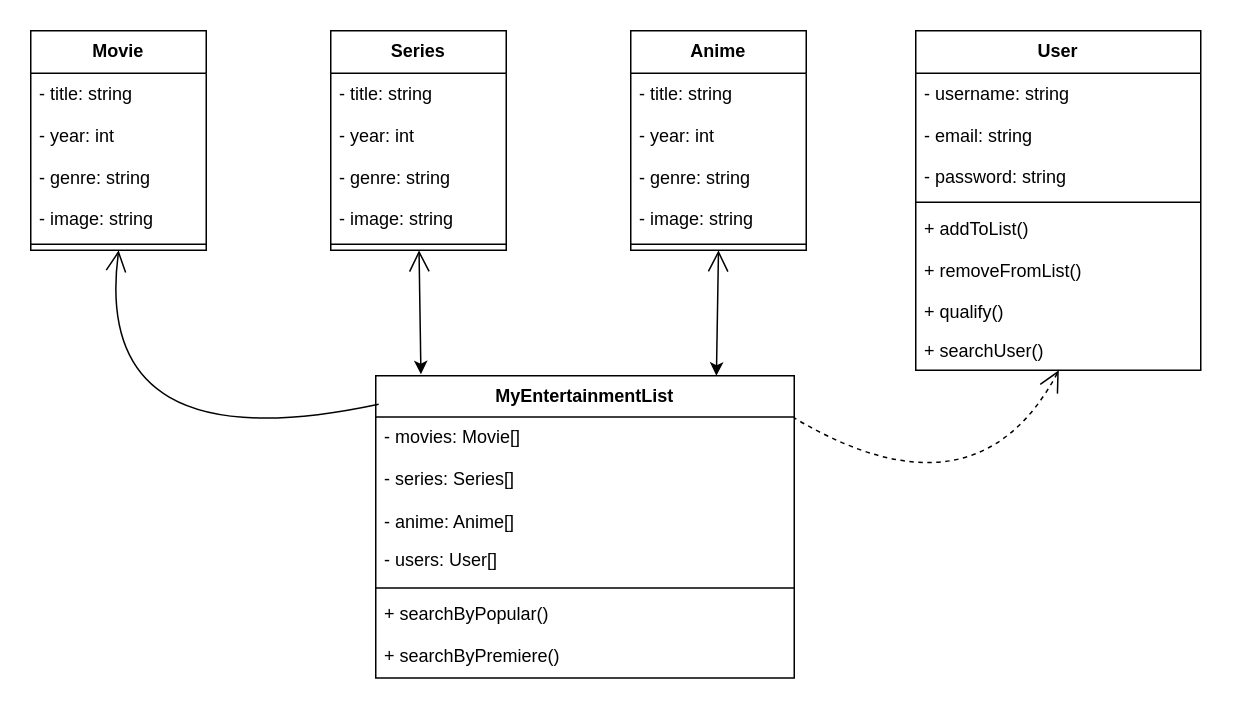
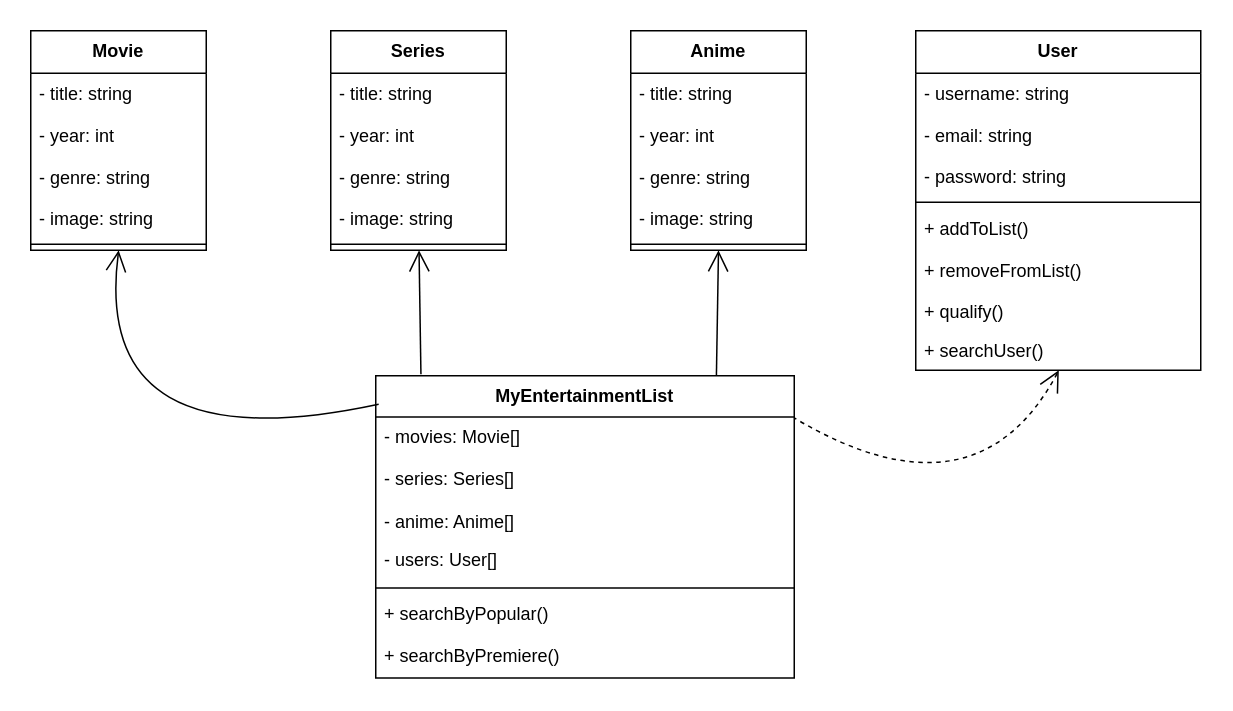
- <mxCell id="32" value="" style="curved=1;startArrow=open;startSize=12;endArrow=classic;exitX=0.503;exitY=1;entryX=0.108;entryY=-0.005;entryDx=0;entryDy=0;entryPerimeter=0;" parent="1" source="8" target="23" edge="1"><mxGeometry relative="1" as="geometry"><Array as="points" /></mxGeometry></mxCell>
+ <mxCell id="32" value="" style="curved=1;startArrow=open;startSize=12;endArrow=none;exitX=0.503;exitY=1;entryX=0.108;entryY=-0.005;entryDx=0;entryDy=0;entryPerimeter=0;" parent="1" source="8" target="23" edge="1"><mxGeometry relative="1" as="geometry"><Array as="points" /></mxGeometry></mxCell>
- <mxCell id="40" value="" style="curved=1;startArrow=open;startSize=12;endArrow=classic;exitX=0.5;exitY=1;entryX=0.814;entryY=0;entryDx=0;entryDy=0;exitDx=0;exitDy=0;entryPerimeter=0;" edge="1" parent="1" source="34" target="23"><mxGeometry relative="1" as="geometry"><Array as="points" /><mxPoint x="289" y="170" as="sourcePoint" /><mxPoint x="346" y="250" as="targetPoint" /></mxGeometry></mxCell>
+ <mxCell id="40" value="" style="curved=1;startArrow=open;startSize=12;endArrow=none;exitX=0.5;exitY=1;entryX=0.814;entryY=0;entryDx=0;entryDy=0;exitDx=0;exitDy=0;entryPerimeter=0;" edge="1" parent="1" source="34" target="23"><mxGeometry relative="1" as="geometry"><Array as="points" /><mxPoint x="289" y="170" as="sourcePoint" /><mxPoint x="346" y="250" as="targetPoint" /></mxGeometry></mxCell>
